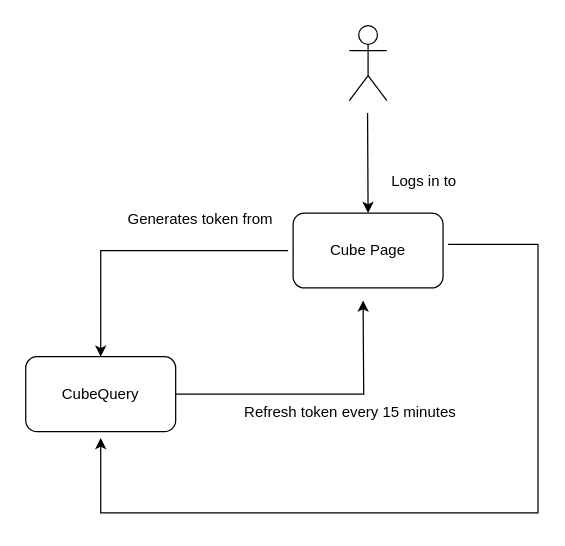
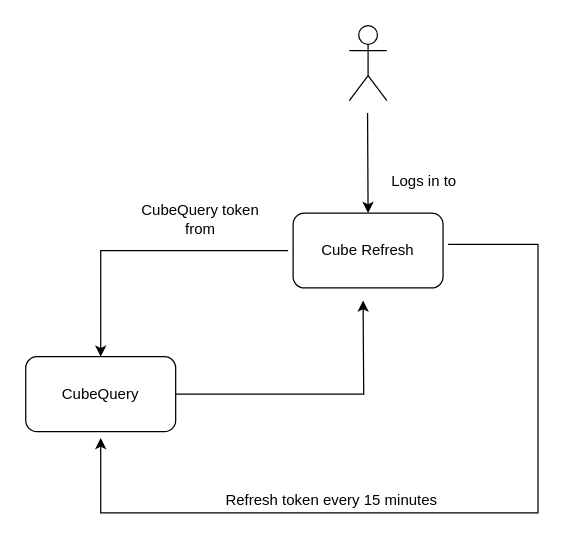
- <mxCell id="8" value="Generates token from" style="text;html=1;strokeColor=none;fillColor=none;align=center;verticalAlign=middle;whiteSpace=wrap;rounded=0;" parent="1" vertex="1"><mxGeometry x="100" y="160" width="120" height="30" as="geometry" /></mxCell>
+ <mxCell id="8" value="CubeQuery token from" style="text;html=1;strokeColor=none;fillColor=none;align=center;verticalAlign=middle;whiteSpace=wrap;rounded=0;" parent="1" vertex="1"><mxGeometry x="100" y="160" width="120" height="30" as="geometry" /></mxCell>
- <mxCell id="5" value="Cube Page" style="rounded=1;whiteSpace=wrap;html=1;" parent="1" vertex="1"><mxGeometry x="234" y="170" width="120" height="60" as="geometry" /></mxCell>
+ <mxCell id="5" value="Cube Refresh" style="rounded=1;whiteSpace=wrap;html=1;" parent="1" vertex="1"><mxGeometry x="234" y="170" width="120" height="60" as="geometry" /></mxCell>
- <mxCell id="11" value="Refresh token every 15 minutes" style="text;html=1;strokeColor=none;fillColor=none;align=center;verticalAlign=middle;whiteSpace=wrap;rounded=0;" parent="1" vertex="1"><mxGeometry x="185" y="315" width="190" height="30" as="geometry" /></mxCell>
+ <mxCell id="11" value="Refresh token every 15 minutes" style="text;html=1;strokeColor=none;fillColor=none;align=center;verticalAlign=middle;whiteSpace=wrap;rounded=0;" parent="1" vertex="1"><mxGeometry x="170" y="385" width="190" height="30" as="geometry" /></mxCell>
